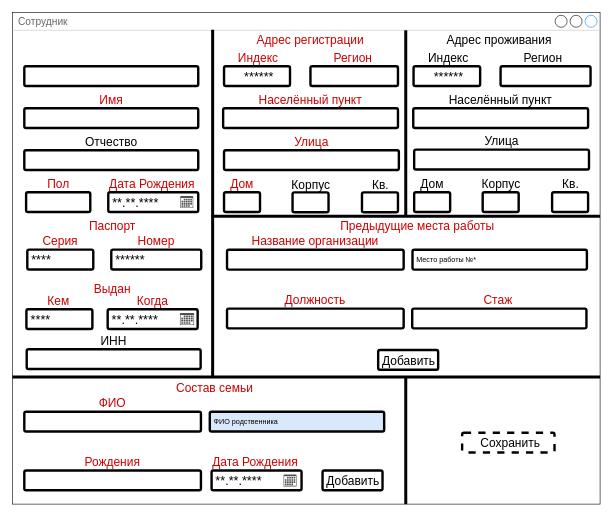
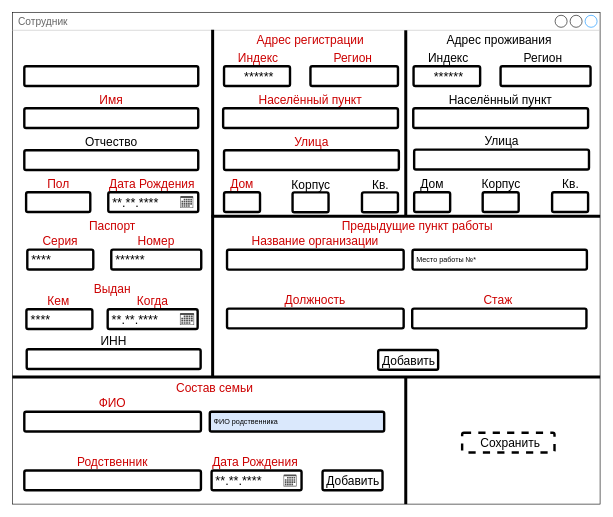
- <mxCell id="86" value="&lt;span id=&quot;docs-internal-guid-257b33bf-7fff-0ef6-fbdc-eebe04d42ec2&quot;&gt;&lt;/span&gt;&lt;span id=&quot;docs-internal-guid-257b33bf-7fff-0ef6-fbdc-eebe04d42ec2&quot;&gt;&lt;/span&gt;&lt;span id=&quot;docs-internal-guid-257b33bf-7fff-0ef6-fbdc-eebe04d42ec2&quot;&gt;&lt;/span&gt;&lt;span id=&quot;docs-internal-guid-257b33bf-7fff-0ef6-fbdc-eebe04d42ec2&quot;&gt;&lt;/span&gt;Предыдущие места работы" style="text;html=1;strokeColor=none;fillColor=none;align=center;verticalAlign=middle;whiteSpace=wrap;rounded=0;fontSize=20;fontColor=#CC0000;movable=1;resizable=1;rotatable=1;deletable=1;editable=1;locked=0;connectable=1;" vertex="1" parent="1"><mxGeometry x="548" y="360" width="294.5" height="30" as="geometry" /></mxCell>
+ <mxCell id="86" value="&lt;span id=&quot;docs-internal-guid-257b33bf-7fff-0ef6-fbdc-eebe04d42ec2&quot;&gt;&lt;/span&gt;&lt;span id=&quot;docs-internal-guid-257b33bf-7fff-0ef6-fbdc-eebe04d42ec2&quot;&gt;&lt;/span&gt;&lt;span id=&quot;docs-internal-guid-257b33bf-7fff-0ef6-fbdc-eebe04d42ec2&quot;&gt;&lt;/span&gt;&lt;span id=&quot;docs-internal-guid-257b33bf-7fff-0ef6-fbdc-eebe04d42ec2&quot;&gt;&lt;/span&gt;Предыдущие пункт работы" style="text;html=1;strokeColor=none;fillColor=none;align=center;verticalAlign=middle;whiteSpace=wrap;rounded=0;fontSize=20;fontColor=#CC0000;movable=1;resizable=1;rotatable=1;deletable=1;editable=1;locked=0;connectable=1;" vertex="1" parent="1"><mxGeometry x="548" y="360" width="294.5" height="30" as="geometry" /></mxCell>
- <mxCell id="107" value="Рождения" style="text;html=1;strokeColor=none;fillColor=none;align=center;verticalAlign=middle;whiteSpace=wrap;rounded=0;fontSize=20;fontColor=#CC0000;movable=1;resizable=1;rotatable=1;deletable=1;editable=1;locked=0;connectable=1;" vertex="1" parent="106"><mxGeometry width="294" height="30" as="geometry" /></mxCell>
+ <mxCell id="107" value="Родственник" style="text;html=1;strokeColor=none;fillColor=none;align=center;verticalAlign=middle;whiteSpace=wrap;rounded=0;fontSize=20;fontColor=#CC0000;movable=1;resizable=1;rotatable=1;deletable=1;editable=1;locked=0;connectable=1;" vertex="1" parent="106"><mxGeometry width="294" height="30" as="geometry" /></mxCell>
